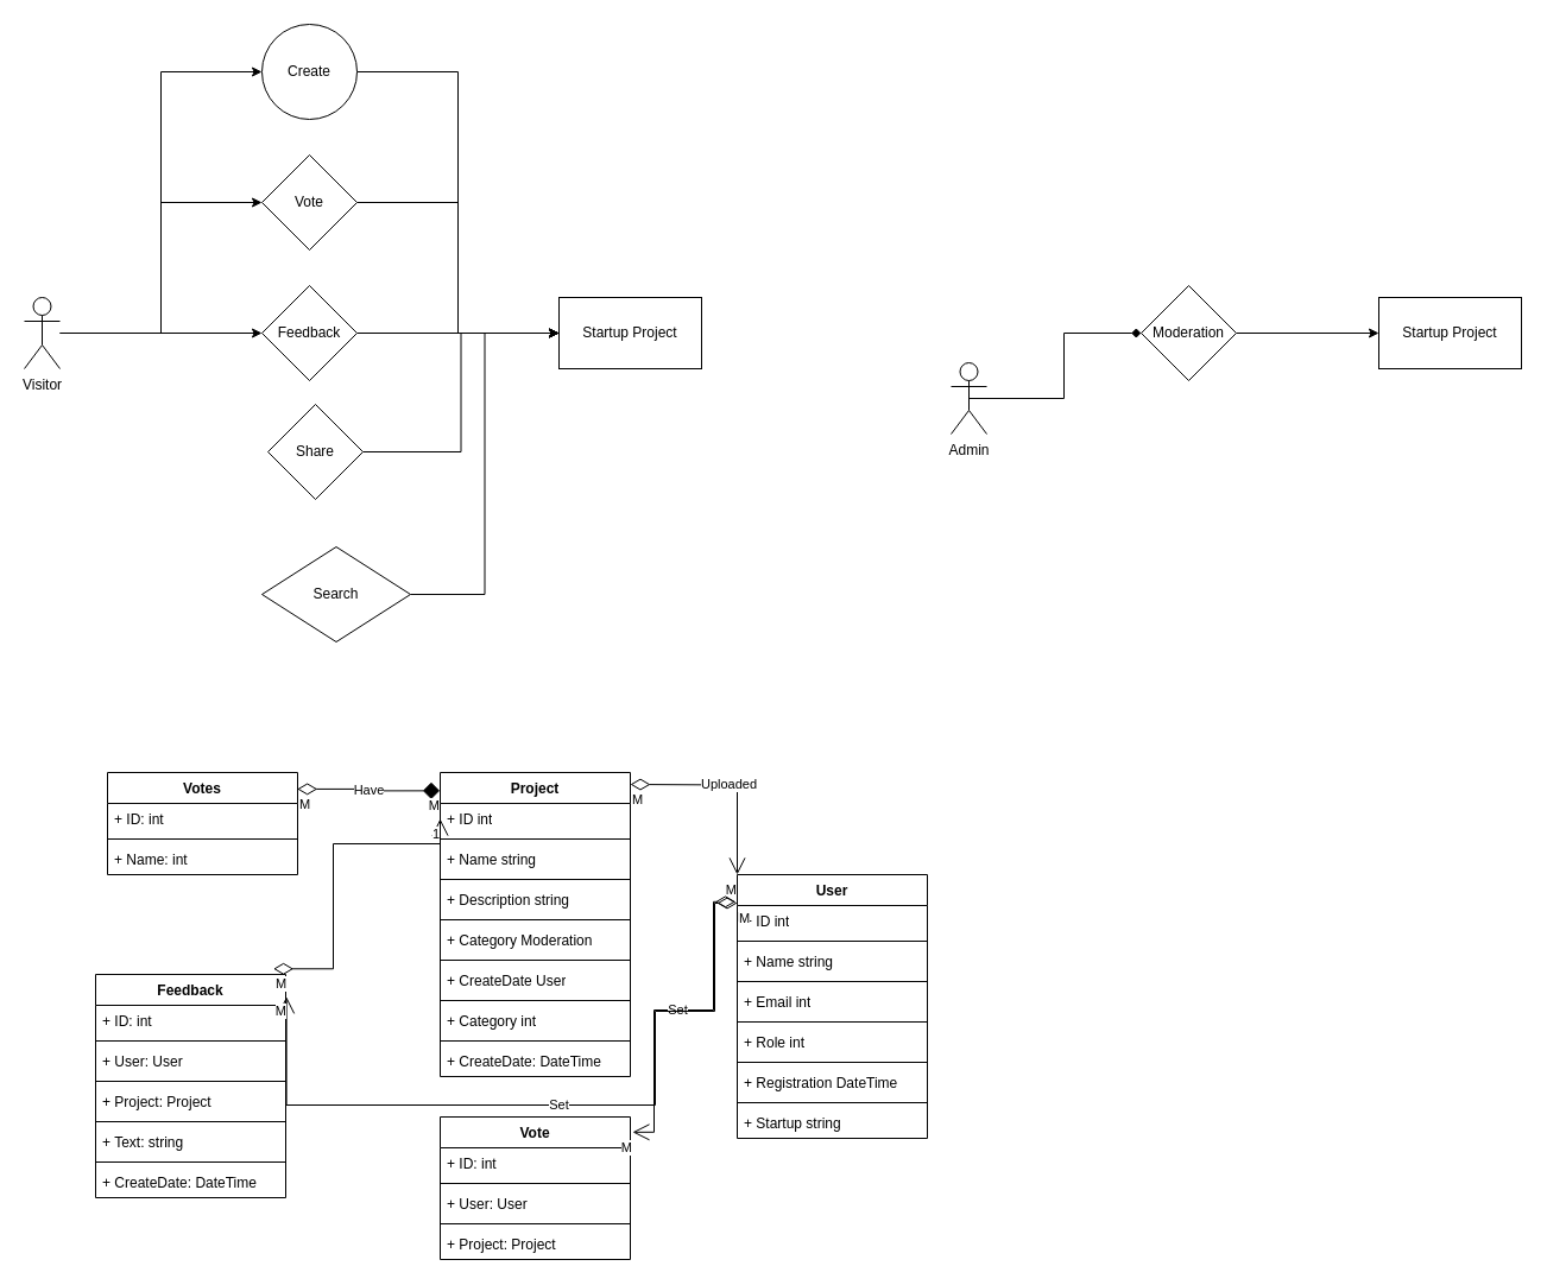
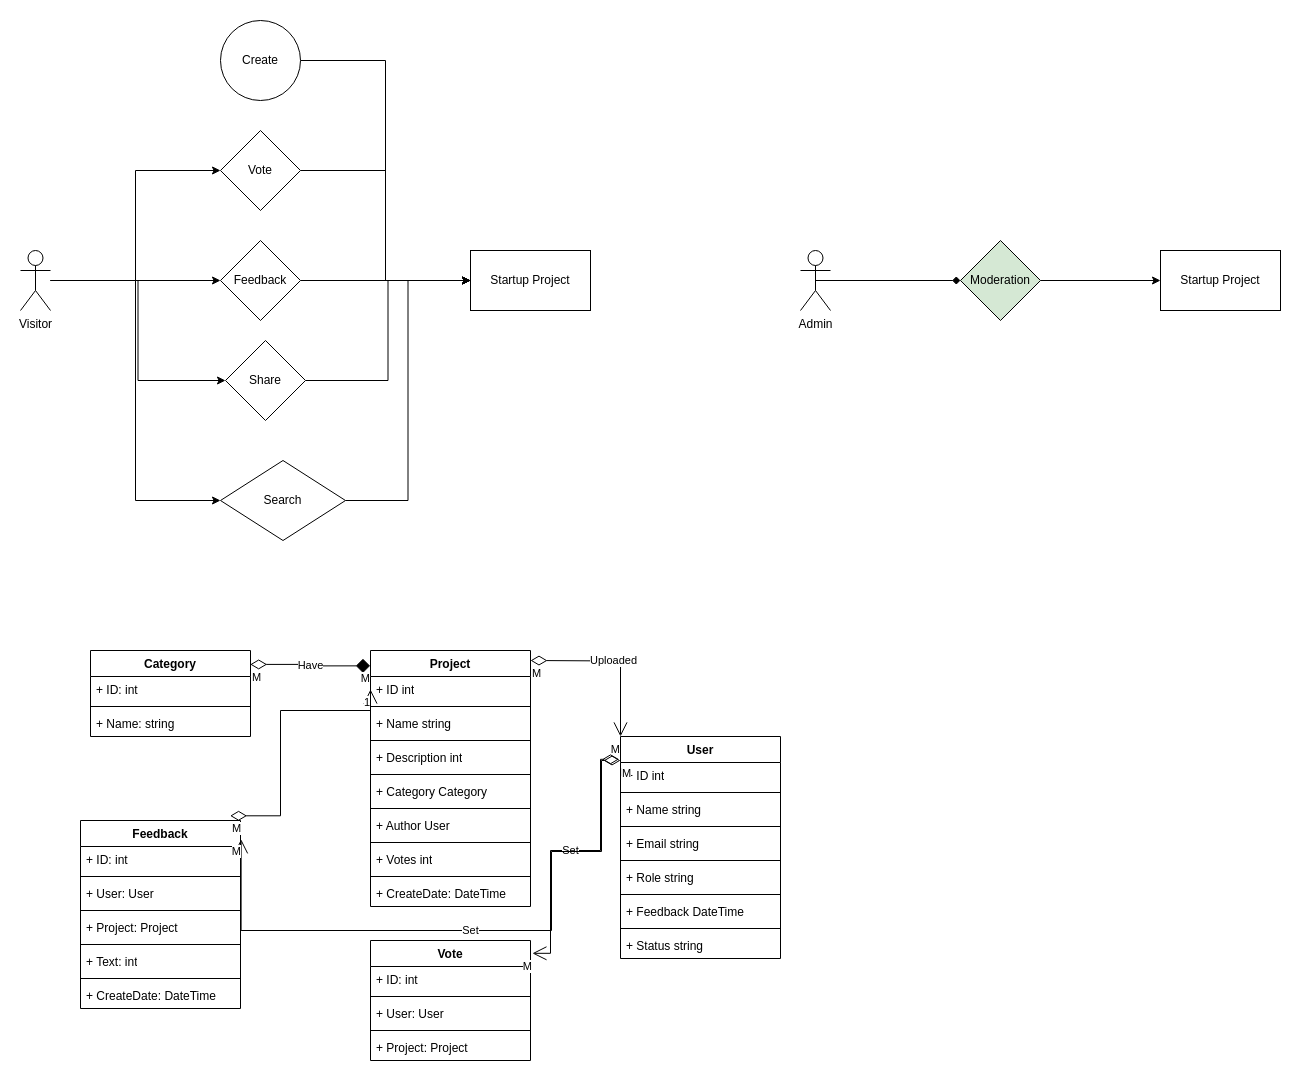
- <mxCell id="4" style="edgeStyle=orthogonalEdgeStyle;rounded=0;orthogonalLoop=1;jettySize=auto;html=1;entryX=0;entryY=0.5;entryDx=0;entryDy=0;" edge="1" parent="1" source="6" target="16"><mxGeometry relative="1" as="geometry" /></mxCell>
- <mxCell id="23" value="Moderation" style="rhombus;whiteSpace=wrap;html=1;" vertex="1" parent="1"><mxGeometry x="960" y="240" width="80" height="80" as="geometry" /></mxCell>
+ <mxCell id="23" value="Moderation" style="rhombus;whiteSpace=wrap;html=1;fillColor=#d5e8d4;" vertex="1" parent="1"><mxGeometry x="960" y="240" width="80" height="80" as="geometry" /></mxCell>
- <mxCell id="20" value="Admin" style="shape=umlActor;verticalLabelPosition=bottom;verticalAlign=top;html=1;outlineConnect=0;" vertex="1" parent="1"><mxGeometry x="800" y="305" width="30" height="60" as="geometry" /></mxCell>
+ <mxCell id="20" value="Admin" style="shape=umlActor;verticalLabelPosition=bottom;verticalAlign=top;html=1;outlineConnect=0;" vertex="1" parent="1"><mxGeometry x="800" y="250" width="30" height="60" as="geometry" /></mxCell>
+ <mxCell id="3" style="edgeStyle=orthogonalEdgeStyle;rounded=0;orthogonalLoop=1;jettySize=auto;html=1;entryX=0;entryY=0.5;entryDx=0;entryDy=0;" edge="1" parent="1" source="6" target="14"><mxGeometry relative="1" as="geometry" /></mxCell>
+ <mxCell id="5" style="edgeStyle=orthogonalEdgeStyle;rounded=0;orthogonalLoop=1;jettySize=auto;html=1;entryX=0;entryY=0.5;entryDx=0;entryDy=0;" edge="1" parent="1" source="6" target="18"><mxGeometry relative="1" as="geometry" /></mxCell>
- <mxCell id="24" value="Votes" style="swimlane;fontStyle=1;align=center;verticalAlign=top;childLayout=stackLayout;horizontal=1;startSize=26;horizontalStack=0;resizeParent=1;resizeParentMax=0;resizeLast=0;collapsible=1;marginBottom=0;whiteSpace=wrap;html=1;" vertex="1" parent="1"><mxGeometry x="90" y="650" width="160" height="86" as="geometry" /></mxCell>
+ <mxCell id="24" value="Category" style="swimlane;fontStyle=1;align=center;verticalAlign=top;childLayout=stackLayout;horizontal=1;startSize=26;horizontalStack=0;resizeParent=1;resizeParentMax=0;resizeLast=0;collapsible=1;marginBottom=0;whiteSpace=wrap;html=1;" vertex="1" parent="1"><mxGeometry x="90" y="650" width="160" height="86" as="geometry" /></mxCell>
- <mxCell id="27" value="+ Name: int" style="text;strokeColor=none;fillColor=none;align=left;verticalAlign=top;spacingLeft=4;spacingRight=4;overflow=hidden;rotatable=0;points=[[0,0.5],[1,0.5]];portConstraint=eastwest;whiteSpace=wrap;html=1;" vertex="1" parent="24"><mxGeometry y="60" width="160" height="26" as="geometry" /></mxCell>
+ <mxCell id="27" value="+ Name: string" style="text;strokeColor=none;fillColor=none;align=left;verticalAlign=top;spacingLeft=4;spacingRight=4;overflow=hidden;rotatable=0;points=[[0,0.5],[1,0.5]];portConstraint=eastwest;whiteSpace=wrap;html=1;" vertex="1" parent="24"><mxGeometry y="60" width="160" height="26" as="geometry" /></mxCell>
- <mxCell id="45" value="+ Description string" style="text;strokeColor=none;fillColor=none;align=left;verticalAlign=top;spacingLeft=4;spacingRight=4;overflow=hidden;rotatable=0;points=[[0,0.5],[1,0.5]];portConstraint=eastwest;whiteSpace=wrap;html=1;" vertex="1" parent="40"><mxGeometry y="94" width="160" height="26" as="geometry" /></mxCell>
+ <mxCell id="45" value="+ Description int" style="text;strokeColor=none;fillColor=none;align=left;verticalAlign=top;spacingLeft=4;spacingRight=4;overflow=hidden;rotatable=0;points=[[0,0.5],[1,0.5]];portConstraint=eastwest;whiteSpace=wrap;html=1;" vertex="1" parent="40"><mxGeometry y="94" width="160" height="26" as="geometry" /></mxCell>
- <mxCell id="47" value="+ Category Moderation" style="text;strokeColor=none;fillColor=none;align=left;verticalAlign=top;spacingLeft=4;spacingRight=4;overflow=hidden;rotatable=0;points=[[0,0.5],[1,0.5]];portConstraint=eastwest;whiteSpace=wrap;html=1;" vertex="1" parent="40"><mxGeometry y="128" width="160" height="26" as="geometry" /></mxCell>
+ <mxCell id="47" value="+ Category Category" style="text;strokeColor=none;fillColor=none;align=left;verticalAlign=top;spacingLeft=4;spacingRight=4;overflow=hidden;rotatable=0;points=[[0,0.5],[1,0.5]];portConstraint=eastwest;whiteSpace=wrap;html=1;" vertex="1" parent="40"><mxGeometry y="128" width="160" height="26" as="geometry" /></mxCell>
- <mxCell id="49" value="+ CreateDate User" style="text;strokeColor=none;fillColor=none;align=left;verticalAlign=top;spacingLeft=4;spacingRight=4;overflow=hidden;rotatable=0;points=[[0,0.5],[1,0.5]];portConstraint=eastwest;whiteSpace=wrap;html=1;" vertex="1" parent="40"><mxGeometry y="162" width="160" height="26" as="geometry" /></mxCell>
+ <mxCell id="49" value="+ Author User" style="text;strokeColor=none;fillColor=none;align=left;verticalAlign=top;spacingLeft=4;spacingRight=4;overflow=hidden;rotatable=0;points=[[0,0.5],[1,0.5]];portConstraint=eastwest;whiteSpace=wrap;html=1;" vertex="1" parent="40"><mxGeometry y="162" width="160" height="26" as="geometry" /></mxCell>
- <mxCell id="33" value="+ Email int" style="text;strokeColor=none;fillColor=none;align=left;verticalAlign=top;spacingLeft=4;spacingRight=4;overflow=hidden;rotatable=0;points=[[0,0.5],[1,0.5]];portConstraint=eastwest;whiteSpace=wrap;html=1;" vertex="1" parent="28"><mxGeometry y="94" width="160" height="26" as="geometry" /></mxCell>
+ <mxCell id="33" value="+ Email string" style="text;strokeColor=none;fillColor=none;align=left;verticalAlign=top;spacingLeft=4;spacingRight=4;overflow=hidden;rotatable=0;points=[[0,0.5],[1,0.5]];portConstraint=eastwest;whiteSpace=wrap;html=1;" vertex="1" parent="28"><mxGeometry y="94" width="160" height="26" as="geometry" /></mxCell>
- <mxCell id="51" value="+ Category int" style="text;strokeColor=none;fillColor=none;align=left;verticalAlign=top;spacingLeft=4;spacingRight=4;overflow=hidden;rotatable=0;points=[[0,0.5],[1,0.5]];portConstraint=eastwest;whiteSpace=wrap;html=1;" vertex="1" parent="40"><mxGeometry y="196" width="160" height="26" as="geometry" /></mxCell>
+ <mxCell id="51" value="+ Votes int" style="text;strokeColor=none;fillColor=none;align=left;verticalAlign=top;spacingLeft=4;spacingRight=4;overflow=hidden;rotatable=0;points=[[0,0.5],[1,0.5]];portConstraint=eastwest;whiteSpace=wrap;html=1;" vertex="1" parent="40"><mxGeometry y="196" width="160" height="26" as="geometry" /></mxCell>
- <mxCell id="35" value="+ Role int" style="text;strokeColor=none;fillColor=none;align=left;verticalAlign=top;spacingLeft=4;spacingRight=4;overflow=hidden;rotatable=0;points=[[0,0.5],[1,0.5]];portConstraint=eastwest;whiteSpace=wrap;html=1;" vertex="1" parent="28"><mxGeometry y="128" width="160" height="26" as="geometry" /></mxCell>
+ <mxCell id="35" value="+ Role string" style="text;strokeColor=none;fillColor=none;align=left;verticalAlign=top;spacingLeft=4;spacingRight=4;overflow=hidden;rotatable=0;points=[[0,0.5],[1,0.5]];portConstraint=eastwest;whiteSpace=wrap;html=1;" vertex="1" parent="28"><mxGeometry y="128" width="160" height="26" as="geometry" /></mxCell>
- <mxCell id="37" value="+ Registration DateTime" style="text;strokeColor=none;fillColor=none;align=left;verticalAlign=top;spacingLeft=4;spacingRight=4;overflow=hidden;rotatable=0;points=[[0,0.5],[1,0.5]];portConstraint=eastwest;whiteSpace=wrap;html=1;" vertex="1" parent="28"><mxGeometry y="162" width="160" height="26" as="geometry" /></mxCell>
+ <mxCell id="37" value="+ Feedback DateTime" style="text;strokeColor=none;fillColor=none;align=left;verticalAlign=top;spacingLeft=4;spacingRight=4;overflow=hidden;rotatable=0;points=[[0,0.5],[1,0.5]];portConstraint=eastwest;whiteSpace=wrap;html=1;" vertex="1" parent="28"><mxGeometry y="162" width="160" height="26" as="geometry" /></mxCell>
- <mxCell id="39" value="+ Startup string" style="text;strokeColor=none;fillColor=none;align=left;verticalAlign=top;spacingLeft=4;spacingRight=4;overflow=hidden;rotatable=0;points=[[0,0.5],[1,0.5]];portConstraint=eastwest;whiteSpace=wrap;html=1;" vertex="1" parent="28"><mxGeometry y="196" width="160" height="26" as="geometry" /></mxCell>
+ <mxCell id="39" value="+ Status string" style="text;strokeColor=none;fillColor=none;align=left;verticalAlign=top;spacingLeft=4;spacingRight=4;overflow=hidden;rotatable=0;points=[[0,0.5],[1,0.5]];portConstraint=eastwest;whiteSpace=wrap;html=1;" vertex="1" parent="28"><mxGeometry y="196" width="160" height="26" as="geometry" /></mxCell>
- <mxCell id="67" value="+ Text: string" style="text;strokeColor=none;fillColor=none;align=left;verticalAlign=top;spacingLeft=4;spacingRight=4;overflow=hidden;rotatable=0;points=[[0,0.5],[1,0.5]];portConstraint=eastwest;whiteSpace=wrap;html=1;" vertex="1" parent="60"><mxGeometry y="128" width="160" height="26" as="geometry" /></mxCell>
+ <mxCell id="67" value="+ Text: int" style="text;strokeColor=none;fillColor=none;align=left;verticalAlign=top;spacingLeft=4;spacingRight=4;overflow=hidden;rotatable=0;points=[[0,0.5],[1,0.5]];portConstraint=eastwest;whiteSpace=wrap;html=1;" vertex="1" parent="60"><mxGeometry y="128" width="160" height="26" as="geometry" /></mxCell>
